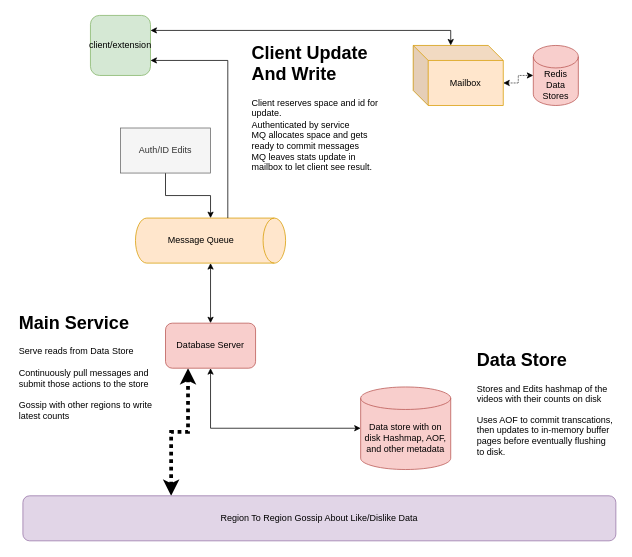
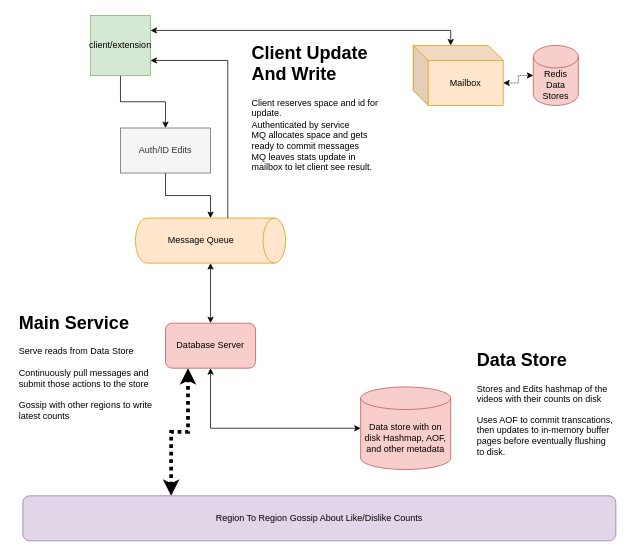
- <mxCell id="7" value="client/extension" style="whiteSpace=wrap;html=1;aspect=fixed;fillColor=#d5e8d4;strokeColor=#82b366;rounded=1;" vertex="1" parent="1"><mxGeometry x="120" y="20" width="80" height="80" as="geometry" /></mxCell>
+ <mxCell id="7" value="client/extension" style="whiteSpace=wrap;html=1;aspect=fixed;fillColor=#d5e8d4;strokeColor=#82b366;" vertex="1" parent="1"><mxGeometry x="120" y="20" width="80" height="80" as="geometry" /></mxCell>
+ <mxCell id="5" style="edgeStyle=orthogonalEdgeStyle;rounded=0;orthogonalLoop=1;jettySize=auto;html=1;exitX=0.5;exitY=1;exitDx=0;exitDy=0;entryX=0.5;entryY=0;entryDx=0;entryDy=0;startArrow=none;startFill=0;" edge="1" parent="1" source="7" target="11"><mxGeometry relative="1" as="geometry" /></mxCell>
- <mxCell id="19" value="Region To Region Gossip About Like/Dislike Data" style="rounded=1;whiteSpace=wrap;html=1;fillColor=#e1d5e7;strokeColor=#9673a6;" vertex="1" parent="1"><mxGeometry x="30" y="660" width="790" height="60" as="geometry" /></mxCell>
+ <mxCell id="19" value="Region To Region Gossip About Like/Dislike Counts" style="rounded=1;whiteSpace=wrap;html=1;fillColor=#e1d5e7;strokeColor=#9673a6;" vertex="1" parent="1"><mxGeometry x="30" y="660" width="790" height="60" as="geometry" /></mxCell>
